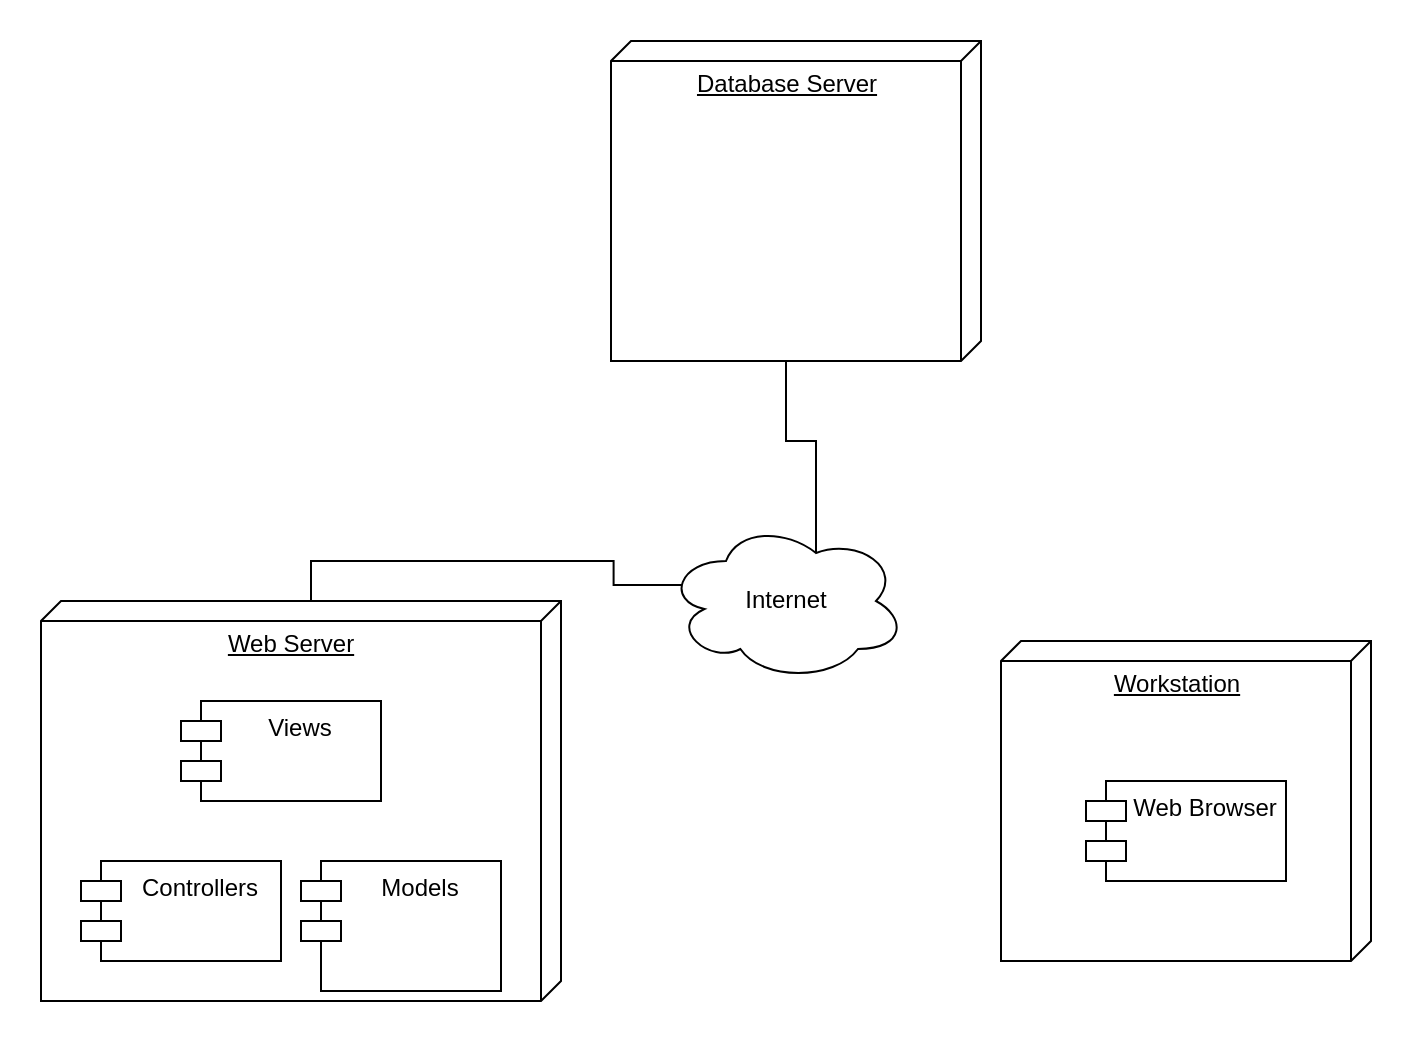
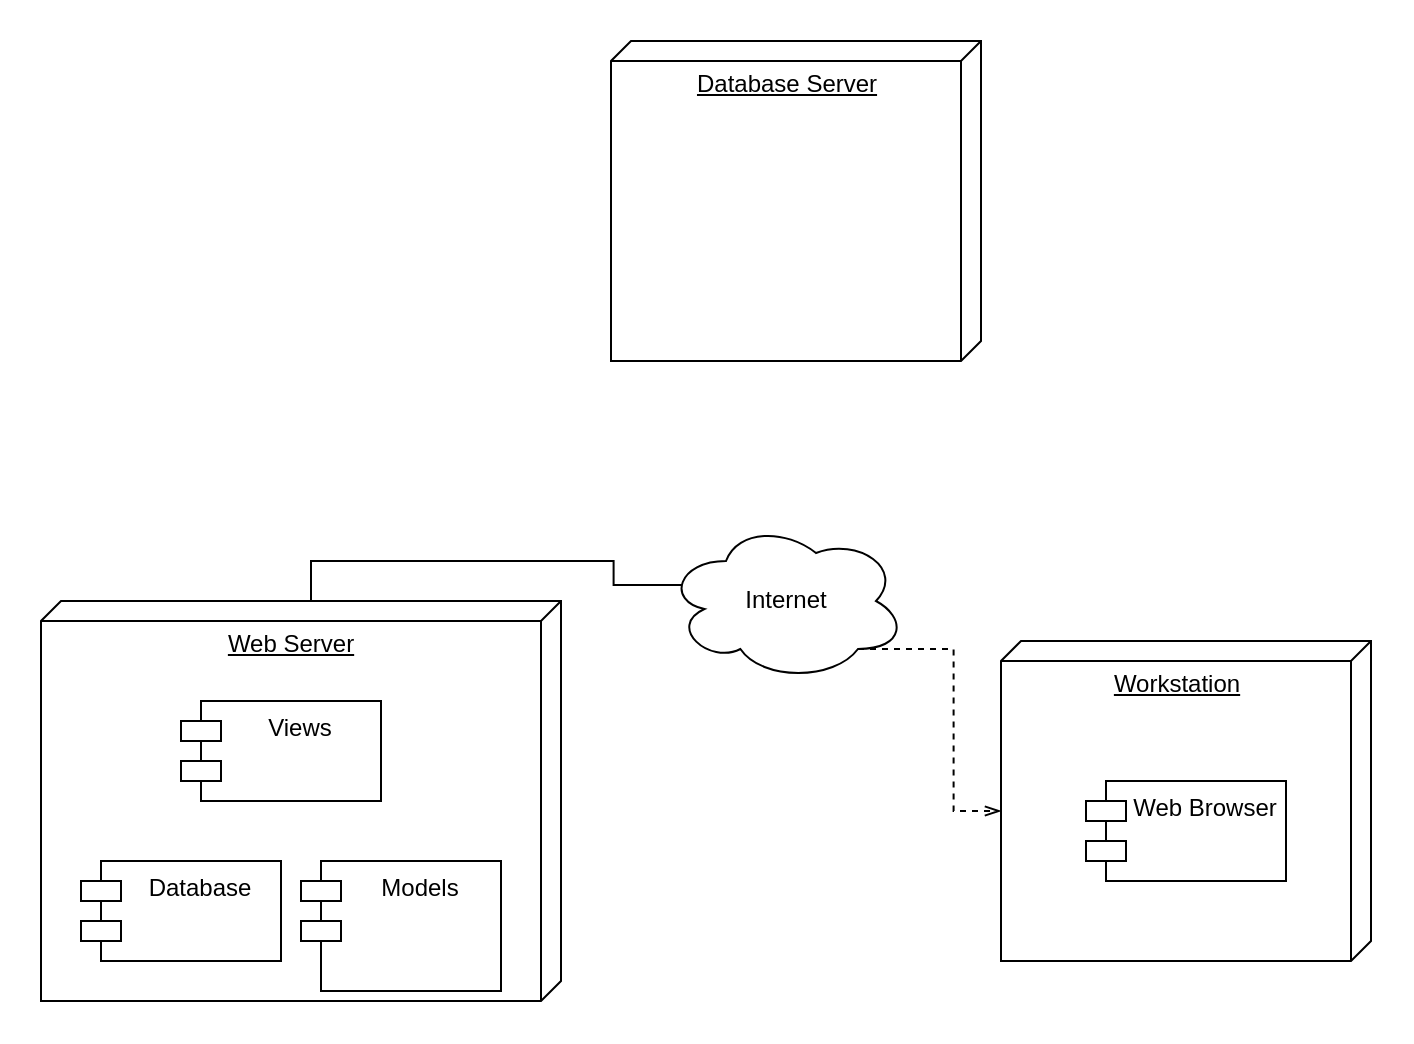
- <mxCell id="5" style="edgeStyle=orthogonalEdgeStyle;rounded=0;orthogonalLoop=1;jettySize=auto;html=1;exitX=0;exitY=0;exitDx=160;exitDy=97.5;exitPerimeter=0;entryX=0.625;entryY=0.2;entryDx=0;entryDy=0;entryPerimeter=0;endArrow=none;endFill=0;" parent="1" source="6" target="8" edge="1"><mxGeometry relative="1" as="geometry" /></mxCell>
+ <mxCell id="7" style="edgeStyle=orthogonalEdgeStyle;rounded=0;orthogonalLoop=1;jettySize=auto;html=1;exitX=0.8;exitY=0.8;exitDx=0;exitDy=0;exitPerimeter=0;entryX=0;entryY=0;entryDx=85;entryDy=185;entryPerimeter=0;dashed=1;endArrow=openThin;endFill=0;" parent="1" source="8" target="2" edge="1"><mxGeometry relative="1" as="geometry" /></mxCell>
- <mxCell id="10" value="Controllers" style="shape=module;align=left;spacingLeft=20;align=center;verticalAlign=top;" parent="1" vertex="1"><mxGeometry x="40" y="430" width="100" height="50" as="geometry" /></mxCell>
+ <mxCell id="10" value="Database" style="shape=module;align=left;spacingLeft=20;align=center;verticalAlign=top;" parent="1" vertex="1"><mxGeometry x="40" y="430" width="100" height="50" as="geometry" /></mxCell>
